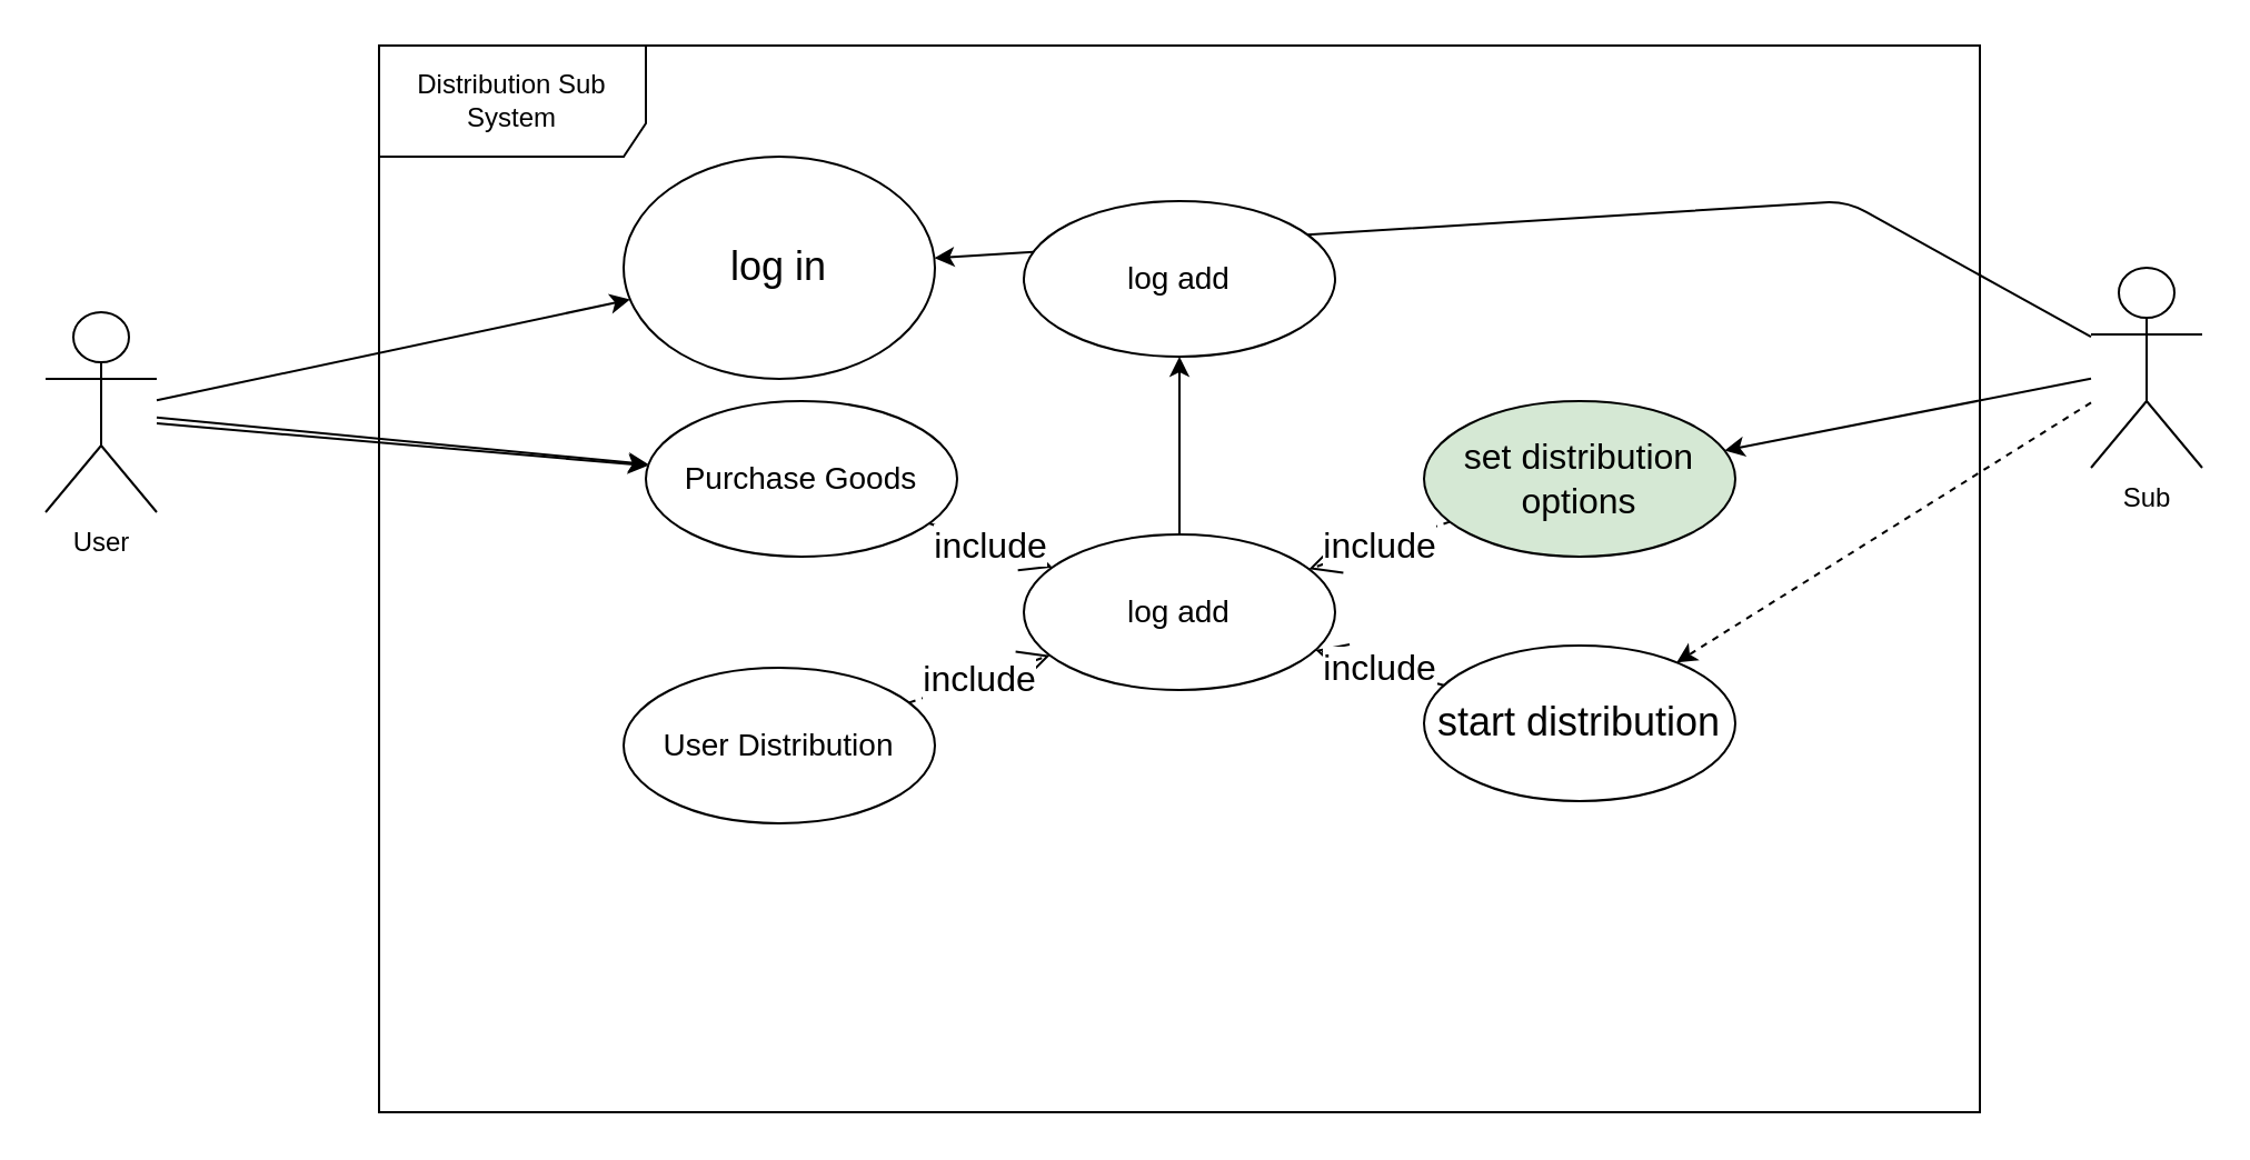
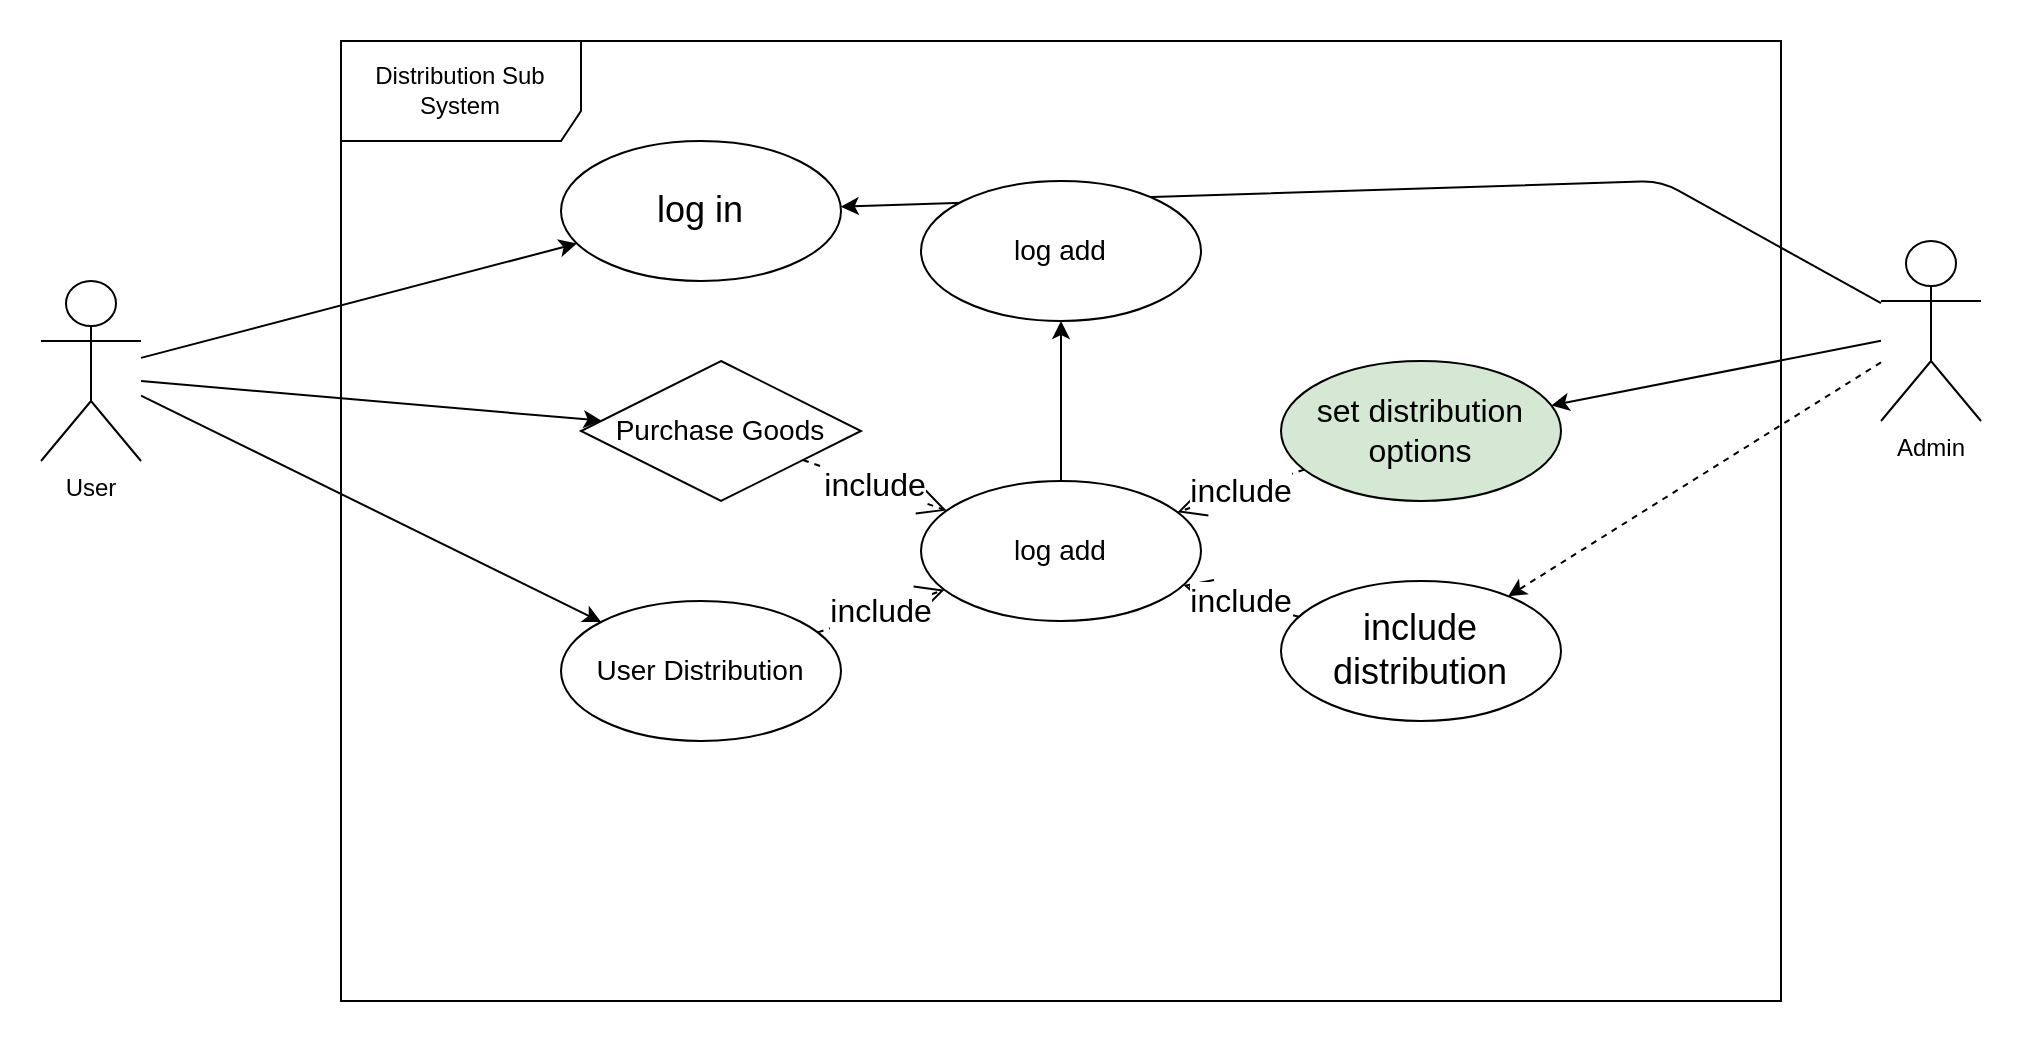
- <mxCell id="5" value="&lt;font style=&quot;font-size: 18px&quot;&gt;log in&lt;/font&gt;" style="ellipse;whiteSpace=wrap;html=1;" vertex="1" parent="1"><mxGeometry x="280" y="70" width="140" height="100" as="geometry" /></mxCell>
+ <mxCell id="5" value="&lt;font style=&quot;font-size: 18px&quot;&gt;log in&lt;/font&gt;" style="ellipse;whiteSpace=wrap;html=1;" vertex="1" parent="1"><mxGeometry x="280" y="70" width="140" height="70" as="geometry" /></mxCell>
- <mxCell id="12" value="" style="endArrow=classic;html=1;fontSize=16;" edge="1" parent="1" source="4" target="6"><mxGeometry width="50" height="50" relative="1" as="geometry"><mxPoint x="90" y="360.003" as="sourcePoint" /><mxPoint x="374.421" y="306.911" as="targetPoint" /></mxGeometry></mxCell>
+ <mxCell id="12" value="" style="endArrow=classic;html=1;fontSize=16;" edge="1" parent="1" source="4" target="9"><mxGeometry width="50" height="50" relative="1" as="geometry"><mxPoint x="90" y="360.003" as="sourcePoint" /><mxPoint x="374.421" y="306.911" as="targetPoint" /></mxGeometry></mxCell>
- <mxCell id="6" value="&lt;font style=&quot;font-size: 14px&quot;&gt;Purchase Goods&lt;/font&gt;" style="ellipse;whiteSpace=wrap;html=1;" vertex="1" parent="1"><mxGeometry x="290" y="180" width="140" height="70" as="geometry" /></mxCell>
+ <mxCell id="6" value="&lt;font style=&quot;font-size: 14px&quot;&gt;Purchase Goods&lt;/font&gt;" style="rhombus;whiteSpace=wrap;html=1;" vertex="1" parent="1"><mxGeometry x="290" y="180" width="140" height="70" as="geometry" /></mxCell>
- <mxCell id="2" value="Sub" style="shape=umlActor;verticalLabelPosition=bottom;labelBackgroundColor=#ffffff;verticalAlign=top;html=1;" vertex="1" parent="1"><mxGeometry x="940" y="120" width="50" height="90" as="geometry" /></mxCell>
+ <mxCell id="2" value="Admin" style="shape=umlActor;verticalLabelPosition=bottom;labelBackgroundColor=#ffffff;verticalAlign=top;html=1;" vertex="1" parent="1"><mxGeometry x="940" y="120" width="50" height="90" as="geometry" /></mxCell>
- <mxCell id="8" value="&lt;font style=&quot;font-size: 18px&quot;&gt;start distribution&lt;br&gt;&lt;/font&gt;" style="ellipse;whiteSpace=wrap;html=1;" vertex="1" parent="1"><mxGeometry x="640" y="290" width="140" height="70" as="geometry" /></mxCell>
+ <mxCell id="8" value="&lt;font style=&quot;font-size: 18px&quot;&gt;include distribution&lt;br&gt;&lt;/font&gt;" style="ellipse;whiteSpace=wrap;html=1;" vertex="1" parent="1"><mxGeometry x="640" y="290" width="140" height="70" as="geometry" /></mxCell>
